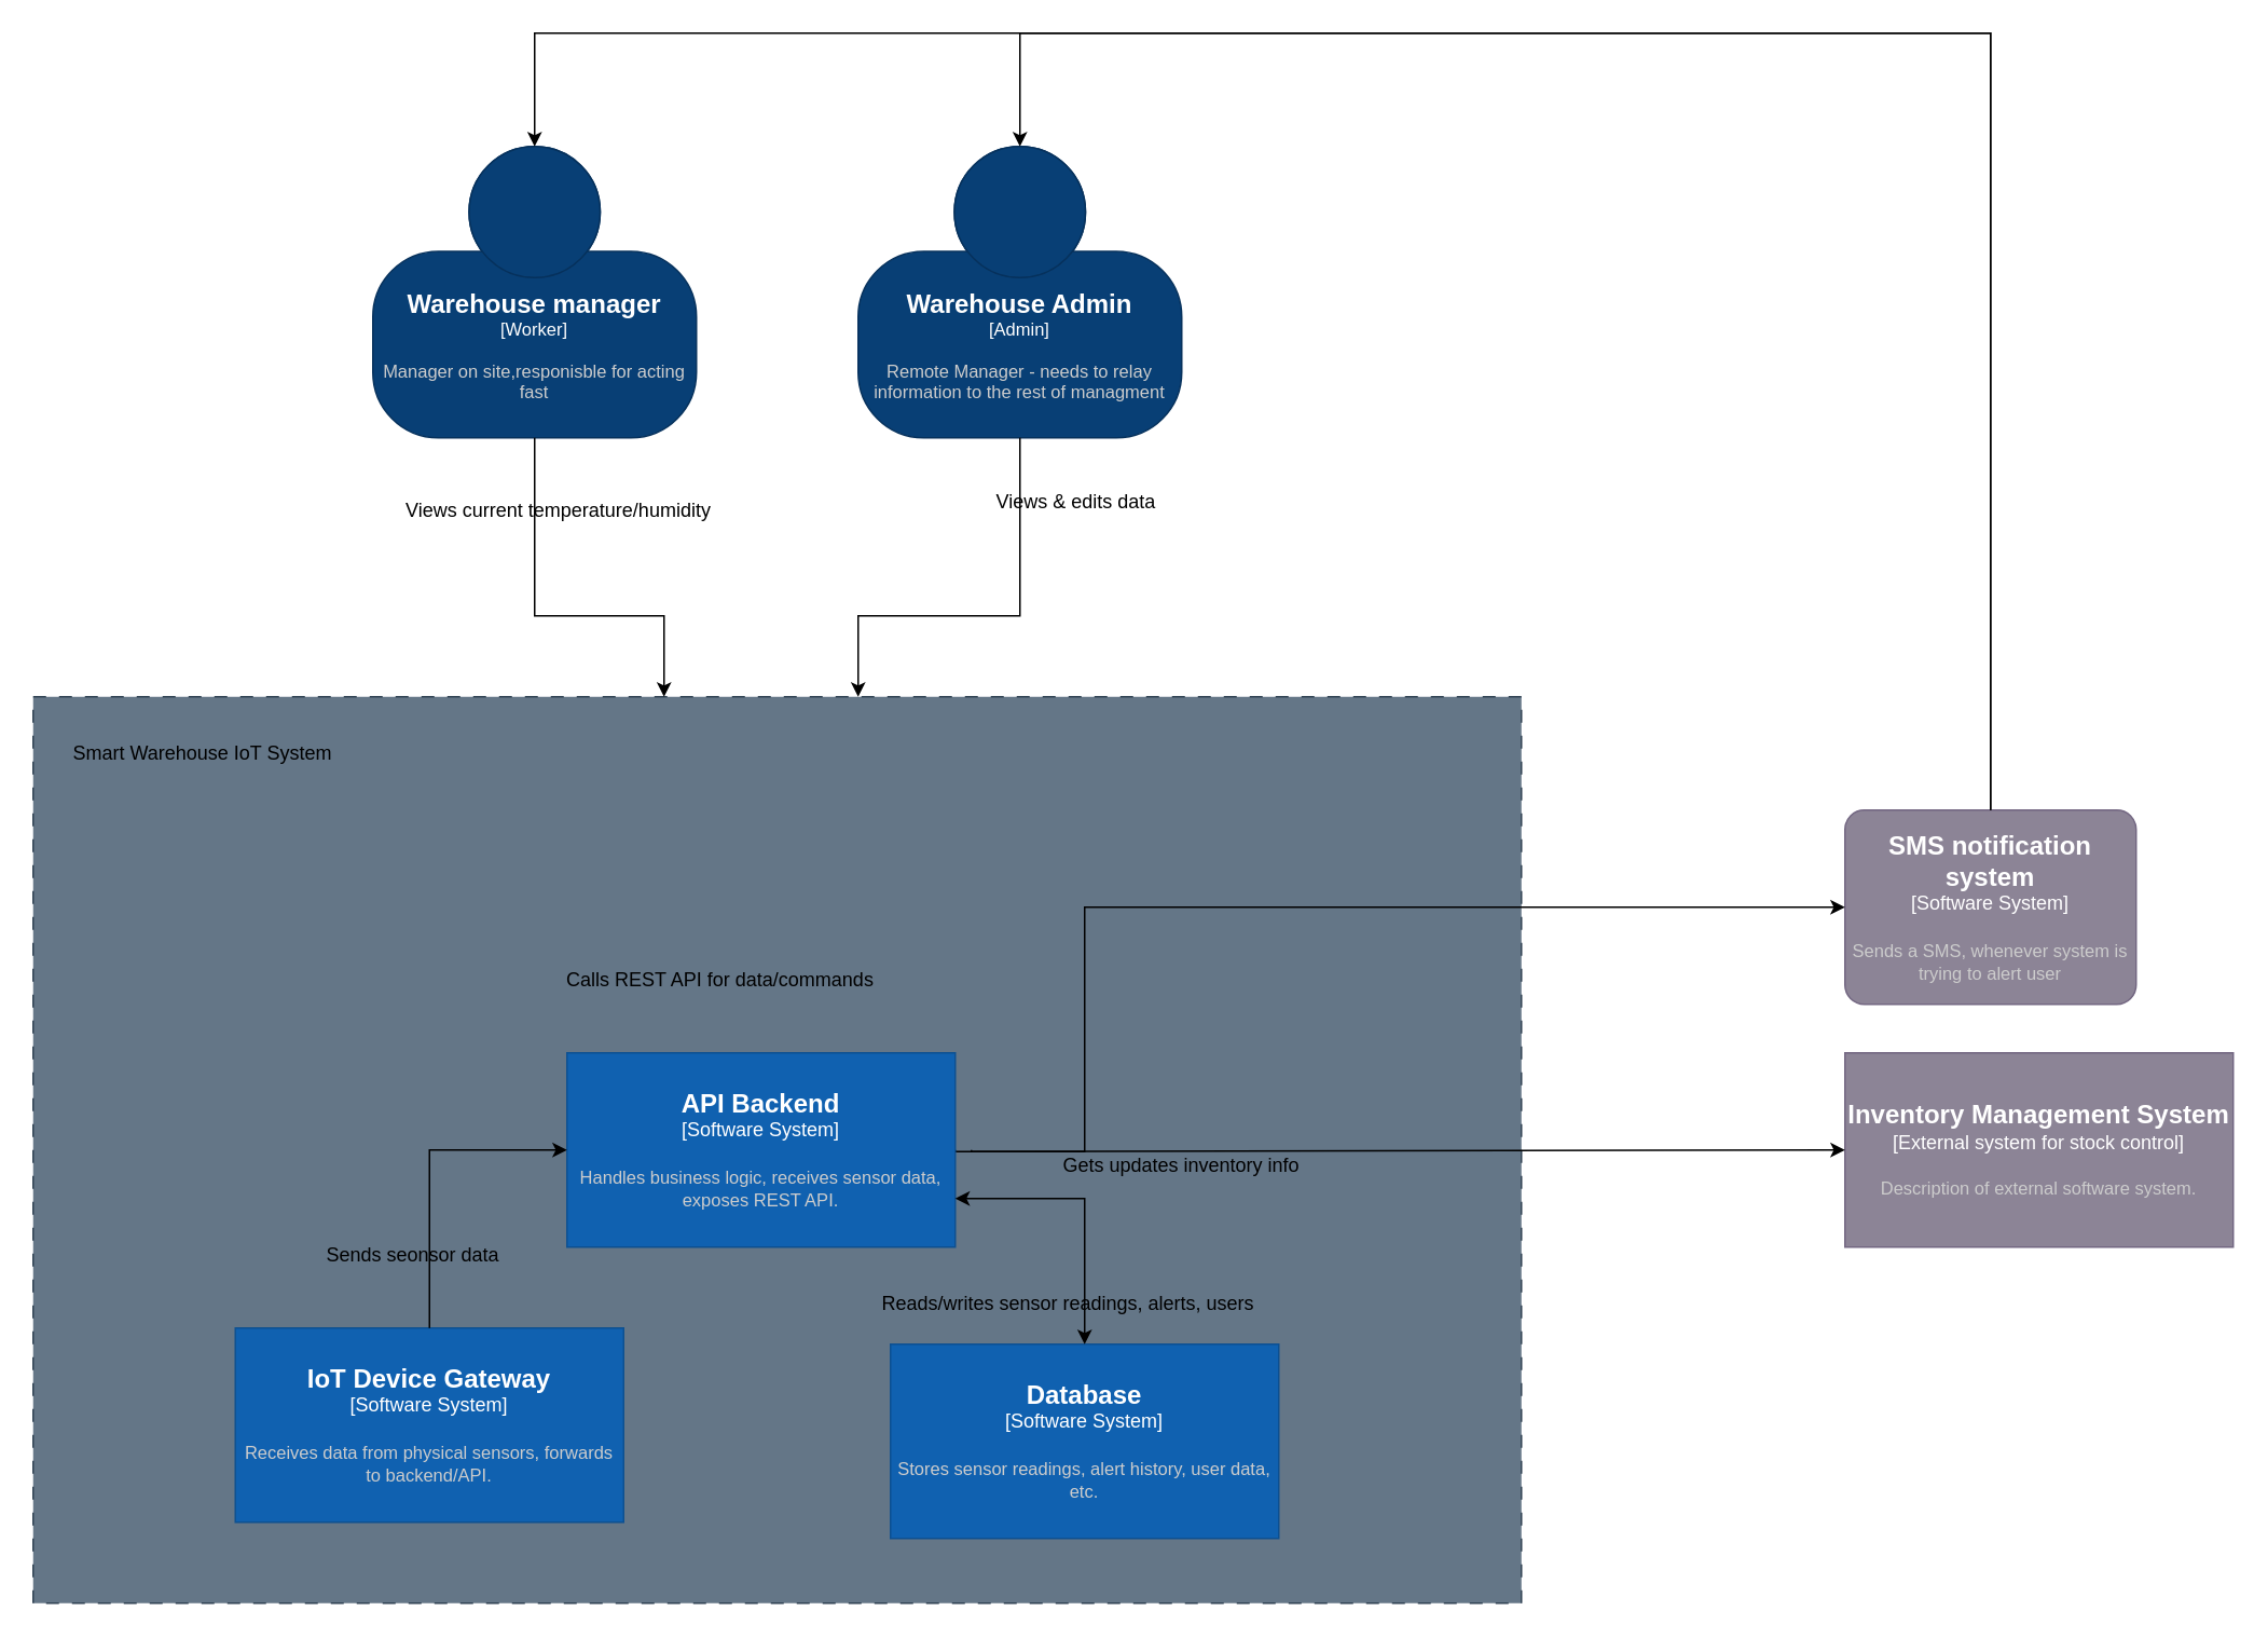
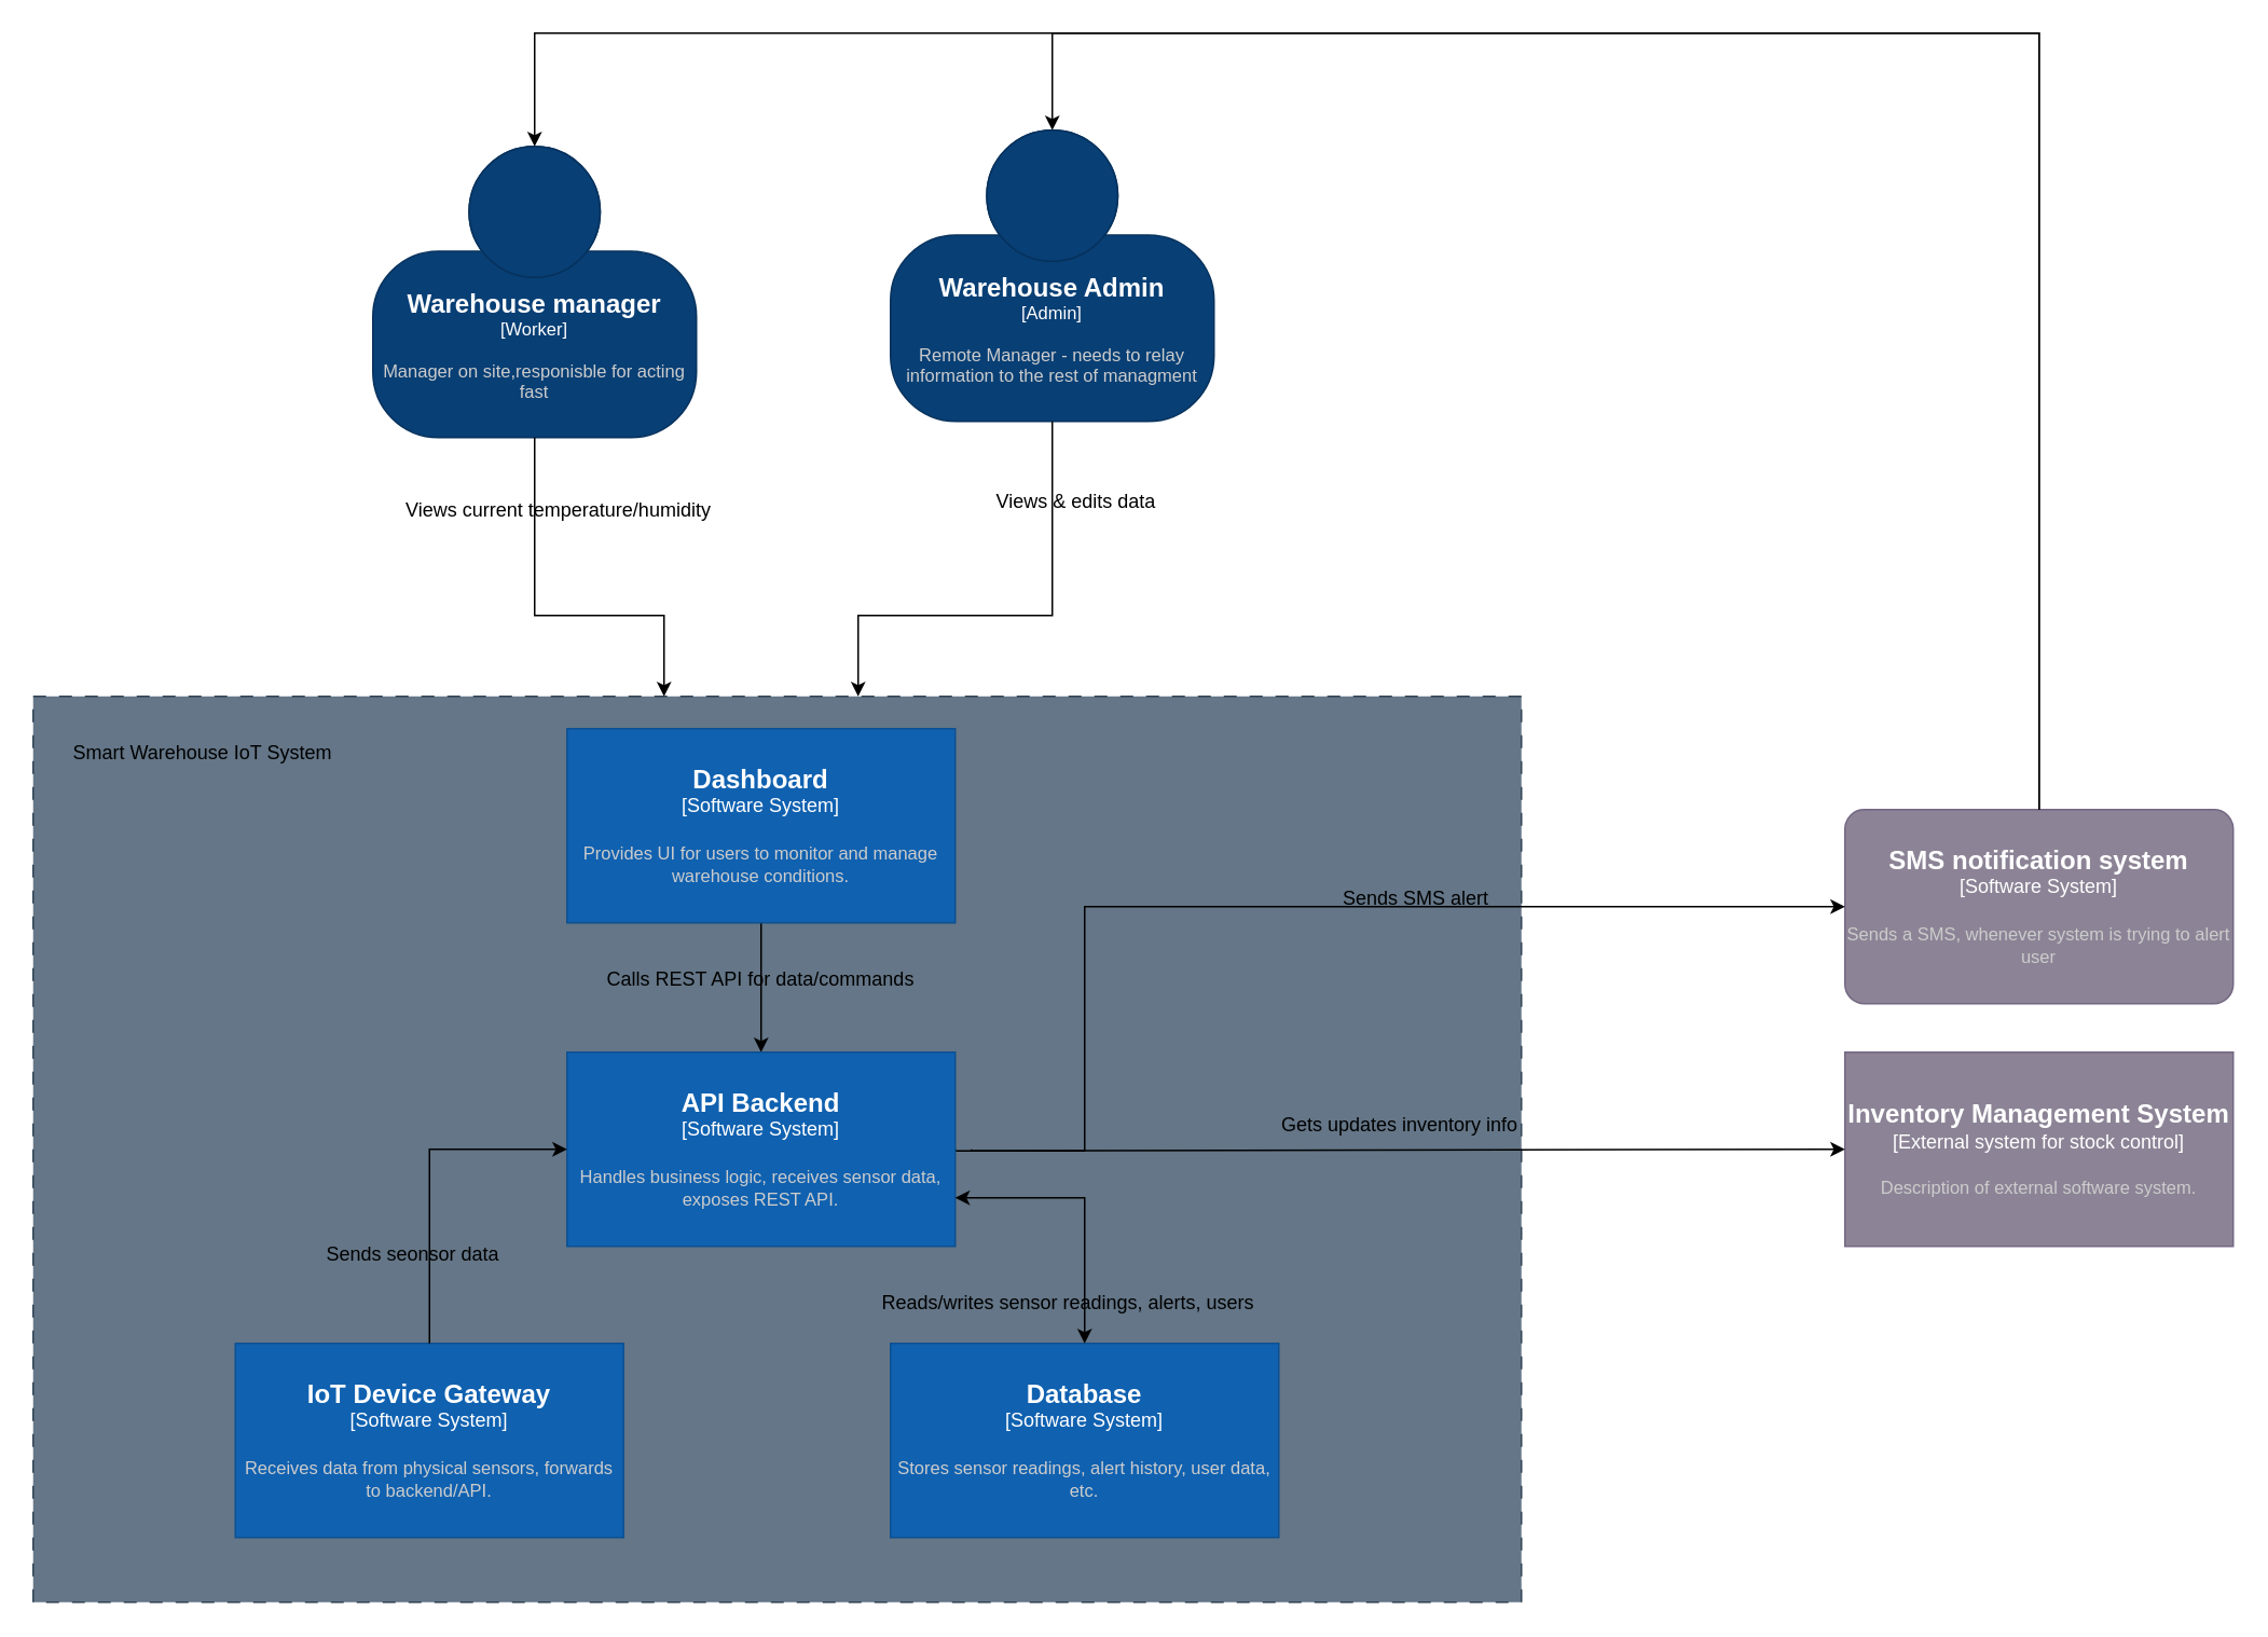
- <mxCell id="4" value="&lt;font style=&quot;font-size: 16px&quot;&gt;&lt;b&gt;Warehouse Admin&lt;/b&gt;&lt;/font&gt;&lt;div&gt;[Admin]&lt;/div&gt;&lt;br&gt;&lt;div&gt;&lt;font style=&quot;font-size: 11px&quot;&gt;&lt;font color=&quot;#cccccc&quot;&gt;Remote Manager - needs to relay information to the rest of managment&lt;/font&gt;&lt;/div&gt;" style="html=1;fontSize=11;dashed=0;whiteSpace=wrap;fillColor=#083F75;strokeColor=#06315C;fontColor=#ffffff;shape=mxgraph.c4.person2;align=center;metaEdit=1;points=[[0.5,0,0],[1,0.5,0],[1,0.75,0],[0.75,1,0],[0.5,1,0],[0.25,1,0],[0,0.75,0],[0,0.5,0]];resizable=0;" parent="1" vertex="1"><mxGeometry x="530" y="90" width="200" height="180" as="geometry" /></mxCell>
+ <mxCell id="4" value="&lt;font style=&quot;font-size: 16px&quot;&gt;&lt;b&gt;Warehouse Admin&lt;/b&gt;&lt;/font&gt;&lt;div&gt;[Admin]&lt;/div&gt;&lt;br&gt;&lt;div&gt;&lt;font style=&quot;font-size: 11px&quot;&gt;&lt;font color=&quot;#cccccc&quot;&gt;Remote Manager - needs to relay information to the rest of managment&lt;/font&gt;&lt;/div&gt;" style="html=1;fontSize=11;dashed=0;whiteSpace=wrap;fillColor=#083F75;strokeColor=#06315C;fontColor=#ffffff;shape=mxgraph.c4.person2;align=center;metaEdit=1;points=[[0.5,0,0],[1,0.5,0],[1,0.75,0],[0.75,1,0],[0.5,1,0],[0.25,1,0],[0,0.75,0],[0,0.5,0]];resizable=0;" parent="1" vertex="1"><mxGeometry x="550" y="80" width="200" height="180" as="geometry" /></mxCell>
+ <mxCell id="14" value="&lt;font style=&quot;font-size: 16px&quot;&gt;&lt;b&gt;Dashboard&lt;/b&gt;&lt;/font&gt;&lt;div&gt;[Software System]&lt;/div&gt;&lt;br&gt;&lt;div&gt;&lt;font style=&quot;font-size: 11px&quot;&gt;&lt;font color=&quot;#cccccc&quot;&gt;Provides UI for users to monitor and manage warehouse conditions.&lt;/font&gt;&lt;/div&gt;" style="rounded=1;whiteSpace=wrap;html=1;labelBackgroundColor=none;fillColor=#1061B0;fontColor=#ffffff;align=center;arcSize=0;strokeColor=#0D5091;metaEdit=1;resizable=0;points=[[0.25,0,0],[0.5,0,0],[0.75,0,0],[1,0.25,0],[1,0.5,0],[1,0.75,0],[0.75,1,0],[0.5,1,0],[0.25,1,0],[0,0.75,0],[0,0.5,0],[0,0.25,0]];imageWidth=200;" vertex="1" parent="1"><mxGeometry x="350" y="450" width="240" height="120" as="geometry" /></mxCell>
+ <mxCell id="25" value="Sends SMS alert" style="text;html=1;align=center;verticalAlign=middle;whiteSpace=wrap;rounded=0;" vertex="1" parent="1"><mxGeometry x="810" y="540" width="130" height="30" as="geometry" /></mxCell>
- <mxCell id="9" value="&lt;font style=&quot;font-size: 16px&quot;&gt;&lt;b&gt;SMS notification system&lt;/b&gt;&lt;/font&gt;&lt;div&gt;[Software System]&lt;/div&gt;&lt;br&gt;&lt;div&gt;&lt;font style=&quot;font-size: 11px&quot;&gt;&lt;font color=&quot;#cccccc&quot;&gt;Sends a SMS, whenever system is trying to alert user&lt;/font&gt;&lt;/div&gt;" style="rounded=1;whiteSpace=wrap;html=1;labelBackgroundColor=none;fillColor=#8C8496;fontColor=#ffffff;align=center;arcSize=10;strokeColor=#736782;metaEdit=1;resizable=0;points=[[0.25,0,0],[0.5,0,0],[0.75,0,0],[1,0.25,0],[1,0.5,0],[1,0.75,0],[0.75,1,0],[0.5,1,0],[0.25,1,0],[0,0.75,0],[0,0.5,0],[0,0.25,0]];" parent="1" vertex="1"><mxGeometry x="1140" y="500" width="180" height="120" as="geometry" /></mxCell>
+ <mxCell id="9" value="&lt;font style=&quot;font-size: 16px&quot;&gt;&lt;b&gt;SMS notification system&lt;/b&gt;&lt;/font&gt;&lt;div&gt;[Software System]&lt;/div&gt;&lt;br&gt;&lt;div&gt;&lt;font style=&quot;font-size: 11px&quot;&gt;&lt;font color=&quot;#cccccc&quot;&gt;Sends a SMS, whenever system is trying to alert user&lt;/font&gt;&lt;/div&gt;" style="rounded=1;whiteSpace=wrap;html=1;labelBackgroundColor=none;fillColor=#8C8496;fontColor=#ffffff;align=center;arcSize=10;strokeColor=#736782;metaEdit=1;resizable=0;points=[[0.25,0,0],[0.5,0,0],[0.75,0,0],[1,0.25,0],[1,0.5,0],[1,0.75,0],[0.75,1,0],[0.5,1,0],[0.25,1,0],[0,0.75,0],[0,0.5,0],[0,0.25,0]];" parent="1" vertex="1"><mxGeometry x="1140" y="500" width="240" height="120" as="geometry" /></mxCell>
- <mxCell id="21" value="Calls REST API for data/commands" style="text;html=1;align=center;verticalAlign=middle;whiteSpace=wrap;rounded=0;" vertex="1" parent="1"><mxGeometry x="345" y="590" width="200" height="30" as="geometry" /></mxCell>
+ <mxCell id="21" value="Calls REST API for data/commands" style="text;html=1;align=center;verticalAlign=middle;whiteSpace=wrap;rounded=0;" vertex="1" parent="1"><mxGeometry x="370" y="590" width="200" height="30" as="geometry" /></mxCell>
+ <mxCell id="13" style="edgeStyle=orthogonalEdgeStyle;rounded=0;orthogonalLoop=1;jettySize=auto;html=1;exitX=0.5;exitY=1;exitDx=0;exitDy=0;exitPerimeter=0;" edge="1" parent="1" source="14" target="15"><mxGeometry relative="1" as="geometry" /></mxCell>
- <mxCell id="26" value="Gets updates inventory info" style="text;html=1;align=center;verticalAlign=middle;whiteSpace=wrap;rounded=0;" vertex="1" parent="1"><mxGeometry x="655" y="705" width="150" height="30" as="geometry" /></mxCell>
+ <mxCell id="26" value="Gets updates inventory info" style="text;html=1;align=center;verticalAlign=middle;whiteSpace=wrap;rounded=0;" vertex="1" parent="1"><mxGeometry x="790" y="680" width="150" height="30" as="geometry" /></mxCell>
- <mxCell id="16" value="&lt;font style=&quot;font-size: 16px&quot;&gt;&lt;b&gt;IoT Device Gateway&lt;/b&gt;&lt;/font&gt;&lt;div&gt;[Software System]&lt;/div&gt;&lt;br&gt;&lt;div&gt;&lt;font style=&quot;font-size: 11px&quot;&gt;&lt;font color=&quot;#cccccc&quot;&gt;Receives data from physical sensors, forwards to backend/API.&lt;/font&gt;&lt;/div&gt;" style="rounded=1;whiteSpace=wrap;html=1;labelBackgroundColor=none;fillColor=#1061B0;fontColor=#ffffff;align=center;arcSize=0;strokeColor=#0D5091;metaEdit=1;resizable=0;points=[[0.25,0,0],[0.5,0,0],[0.75,0,0],[1,0.25,0],[1,0.5,0],[1,0.75,0],[0.75,1,0],[0.5,1,0],[0.25,1,0],[0,0.75,0],[0,0.5,0],[0,0.25,0]];imageWidth=200;" vertex="1" parent="1"><mxGeometry x="145" y="820" width="240" height="120" as="geometry" /></mxCell>
+ <mxCell id="16" value="&lt;font style=&quot;font-size: 16px&quot;&gt;&lt;b&gt;IoT Device Gateway&lt;/b&gt;&lt;/font&gt;&lt;div&gt;[Software System]&lt;/div&gt;&lt;br&gt;&lt;div&gt;&lt;font style=&quot;font-size: 11px&quot;&gt;&lt;font color=&quot;#cccccc&quot;&gt;Receives data from physical sensors, forwards to backend/API.&lt;/font&gt;&lt;/div&gt;" style="rounded=1;whiteSpace=wrap;html=1;labelBackgroundColor=none;fillColor=#1061B0;fontColor=#ffffff;align=center;arcSize=0;strokeColor=#0D5091;metaEdit=1;resizable=0;points=[[0.25,0,0],[0.5,0,0],[0.75,0,0],[1,0.25,0],[1,0.5,0],[1,0.75,0],[0.75,1,0],[0.5,1,0],[0.25,1,0],[0,0.75,0],[0,0.5,0],[0,0.25,0]];imageWidth=200;" vertex="1" parent="1"><mxGeometry x="145" y="830" width="240" height="120" as="geometry" /></mxCell>
